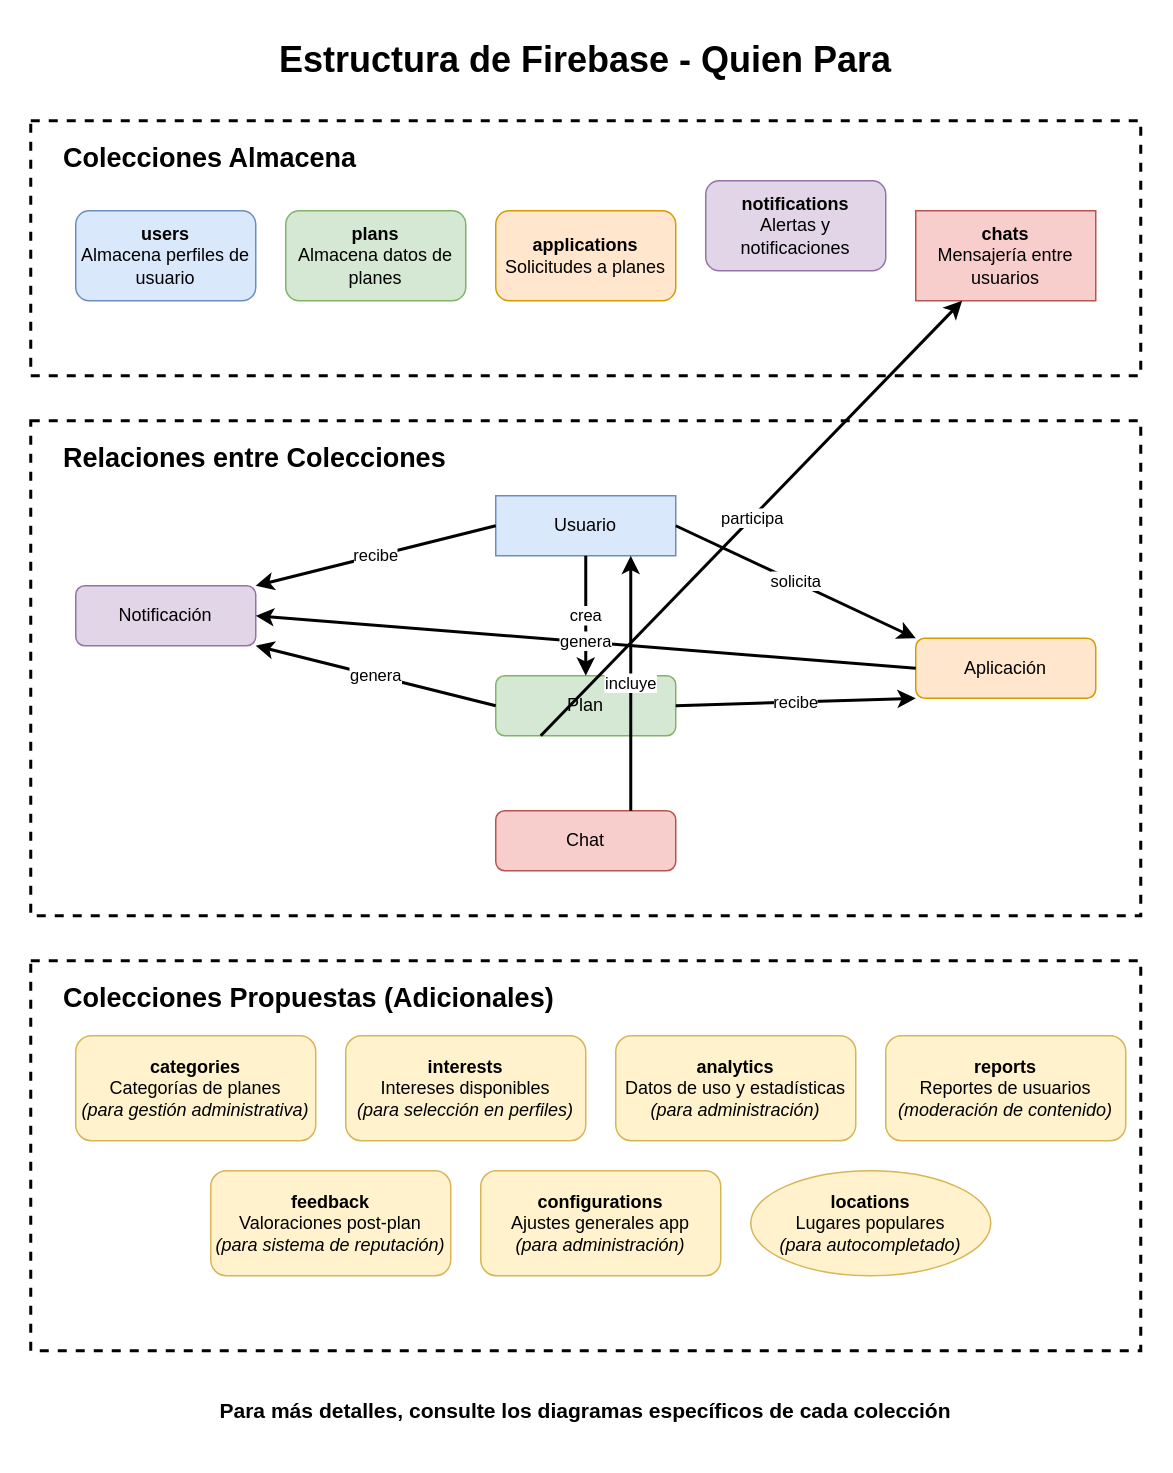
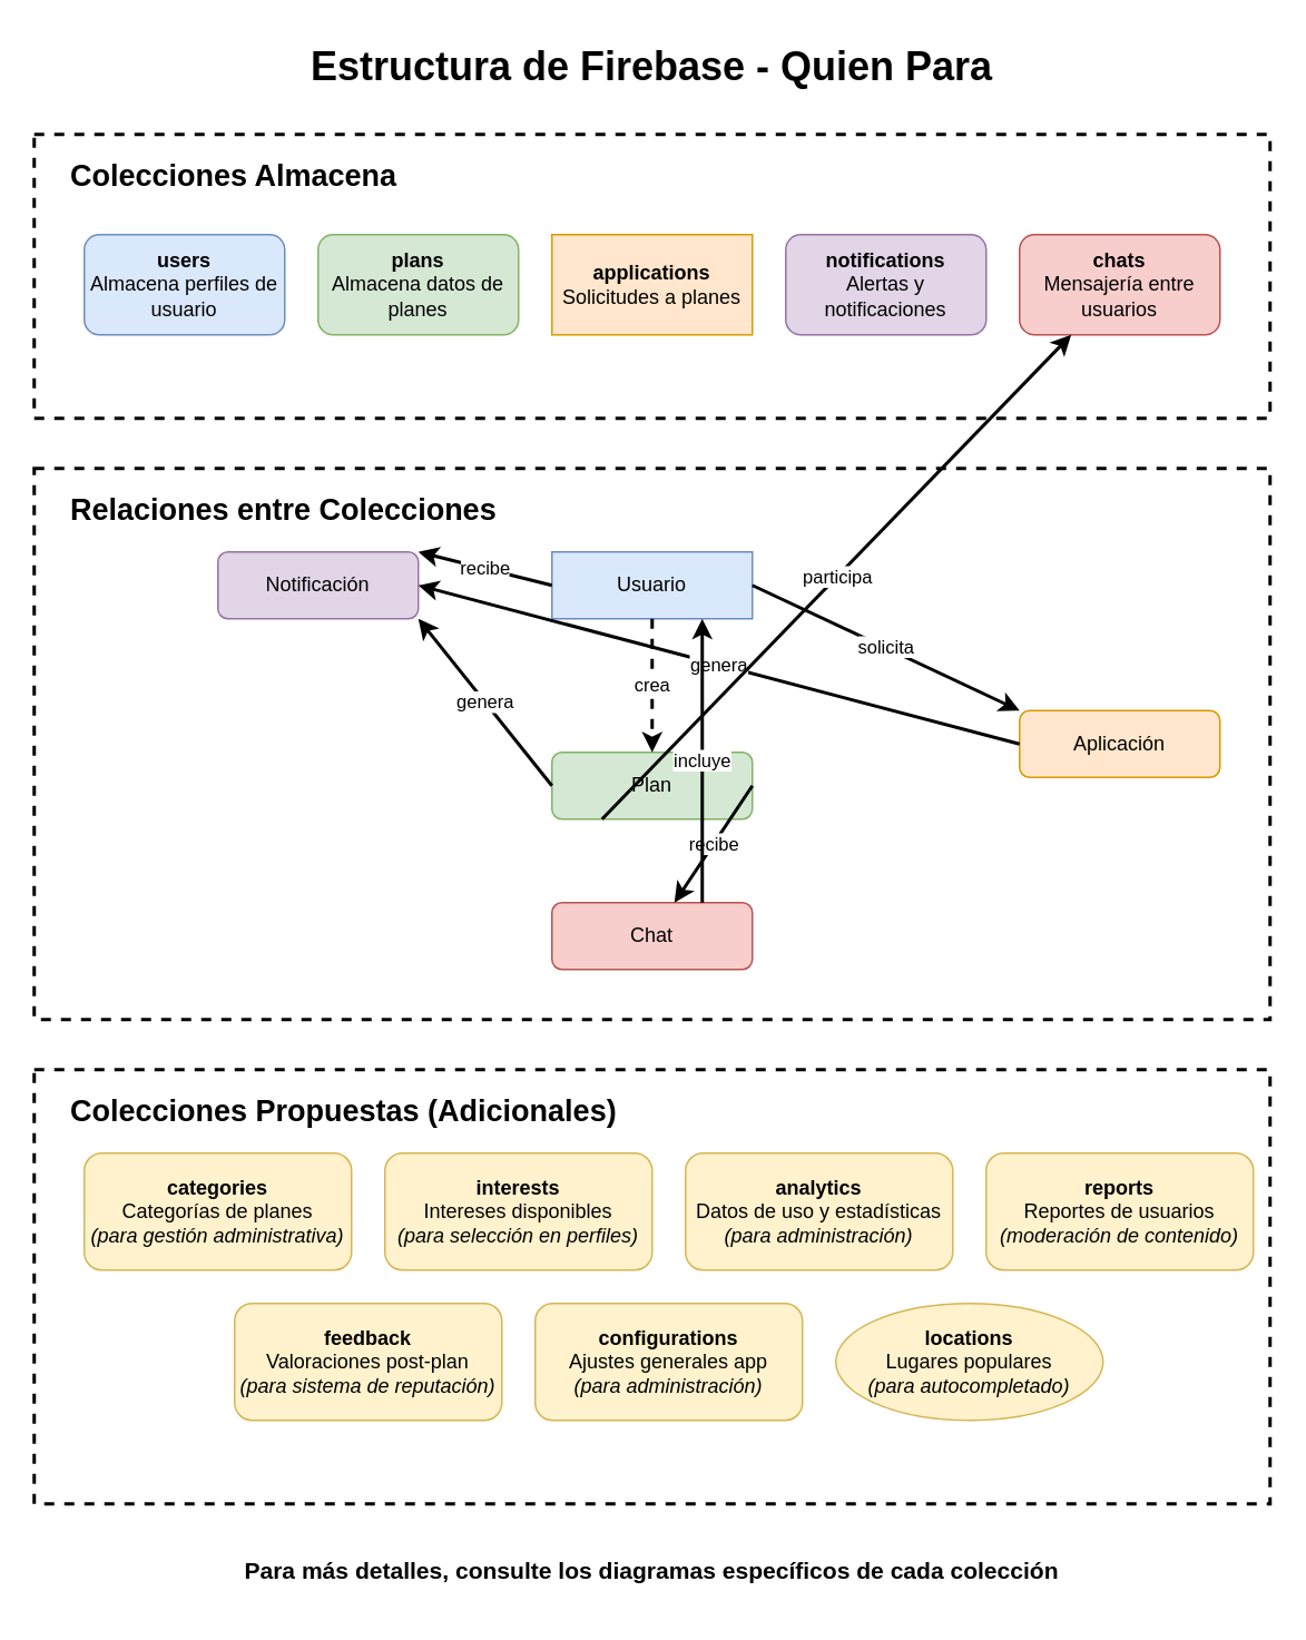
- <mxCell id="8" value="&lt;b&gt;notifications&lt;/b&gt;&lt;br&gt;Alertas y notificaciones" style="rounded=1;whiteSpace=wrap;html=1;fillColor=#e1d5e7;strokeColor=#9673a6;" vertex="1" parent="1"><mxGeometry x="470" y="120" width="120" height="60" as="geometry" /></mxCell>
+ <mxCell id="8" value="&lt;b&gt;notifications&lt;/b&gt;&lt;br&gt;Alertas y notificaciones" style="rounded=1;whiteSpace=wrap;html=1;fillColor=#e1d5e7;strokeColor=#9673a6;" vertex="1" parent="1"><mxGeometry x="470" y="140" width="120" height="60" as="geometry" /></mxCell>
- <mxCell id="7" value="&lt;b&gt;applications&lt;/b&gt;&lt;br&gt;Solicitudes a planes" style="rounded=1;whiteSpace=wrap;html=1;fillColor=#ffe6cc;strokeColor=#d79b00;" vertex="1" parent="1"><mxGeometry x="330" y="140" width="120" height="60" as="geometry" /></mxCell>
+ <mxCell id="7" value="&lt;b&gt;applications&lt;/b&gt;&lt;br&gt;Solicitudes a planes" style="whiteSpace=wrap;html=1;fillColor=#ffe6cc;strokeColor=#d79b00;rounded=0;" vertex="1" parent="1"><mxGeometry x="330" y="140" width="120" height="60" as="geometry" /></mxCell>
- <mxCell id="9" value="&lt;b&gt;chats&lt;/b&gt;&lt;br&gt;Mensajería entre usuarios" style="whiteSpace=wrap;html=1;fillColor=#f8cecc;strokeColor=#b85450;rounded=0;" vertex="1" parent="1"><mxGeometry x="610" y="140" width="120" height="60" as="geometry" /></mxCell>
+ <mxCell id="9" value="&lt;b&gt;chats&lt;/b&gt;&lt;br&gt;Mensajería entre usuarios" style="rounded=1;whiteSpace=wrap;html=1;fillColor=#f8cecc;strokeColor=#b85450;" vertex="1" parent="1"><mxGeometry x="610" y="140" width="120" height="60" as="geometry" /></mxCell>
- <mxCell id="17" value="crea" style="endArrow=classic;html=1;rounded=0;strokeWidth=2;exitX=0.5;exitY=1;exitDx=0;exitDy=0;entryX=0.5;entryY=0;entryDx=0;entryDy=0;" edge="1" parent="1" source="12" target="13"><mxGeometry width="50" height="50" relative="1" as="geometry"><mxPoint x="370" y="420" as="sourcePoint" /><mxPoint x="420" y="370" as="targetPoint" /></mxGeometry></mxCell>
+ <mxCell id="17" value="crea" style="endArrow=classic;html=1;rounded=0;strokeWidth=2;exitX=0.5;exitY=1;exitDx=0;exitDy=0;entryX=0.5;entryY=0;entryDx=0;entryDy=0;dashed=1;" edge="1" parent="1" source="12" target="13"><mxGeometry width="50" height="50" relative="1" as="geometry"><mxPoint x="370" y="420" as="sourcePoint" /><mxPoint x="420" y="370" as="targetPoint" /></mxGeometry></mxCell>
- <mxCell id="15" value="Notificación" style="rounded=1;whiteSpace=wrap;html=1;fillColor=#e1d5e7;strokeColor=#9673a6;" vertex="1" parent="1"><mxGeometry x="50" y="390" width="120" height="40" as="geometry" /></mxCell>
+ <mxCell id="15" value="Notificación" style="rounded=1;whiteSpace=wrap;html=1;fillColor=#e1d5e7;strokeColor=#9673a6;" vertex="1" parent="1"><mxGeometry x="130" y="330" width="120" height="40" as="geometry" /></mxCell>
- <mxCell id="19" value="recibe" style="endArrow=classic;html=1;rounded=0;strokeWidth=2;exitX=1;exitY=0.5;exitDx=0;exitDy=0;entryX=0;entryY=1;entryDx=0;entryDy=0;" edge="1" parent="1" source="13" target="14"><mxGeometry width="50" height="50" relative="1" as="geometry"><mxPoint x="370" y="420" as="sourcePoint" /><mxPoint x="420" y="370" as="targetPoint" /></mxGeometry></mxCell>
+ <mxCell id="19" value="recibe" style="endArrow=classic;html=1;rounded=0;strokeWidth=2;exitX=1;exitY=0.5;exitDx=0;exitDy=0;" edge="1" parent="1" source="13" target="16"><mxGeometry width="50" height="50" relative="1" as="geometry"><mxPoint x="370" y="420" as="sourcePoint" /><mxPoint x="420" y="370" as="targetPoint" /></mxGeometry></mxCell>
